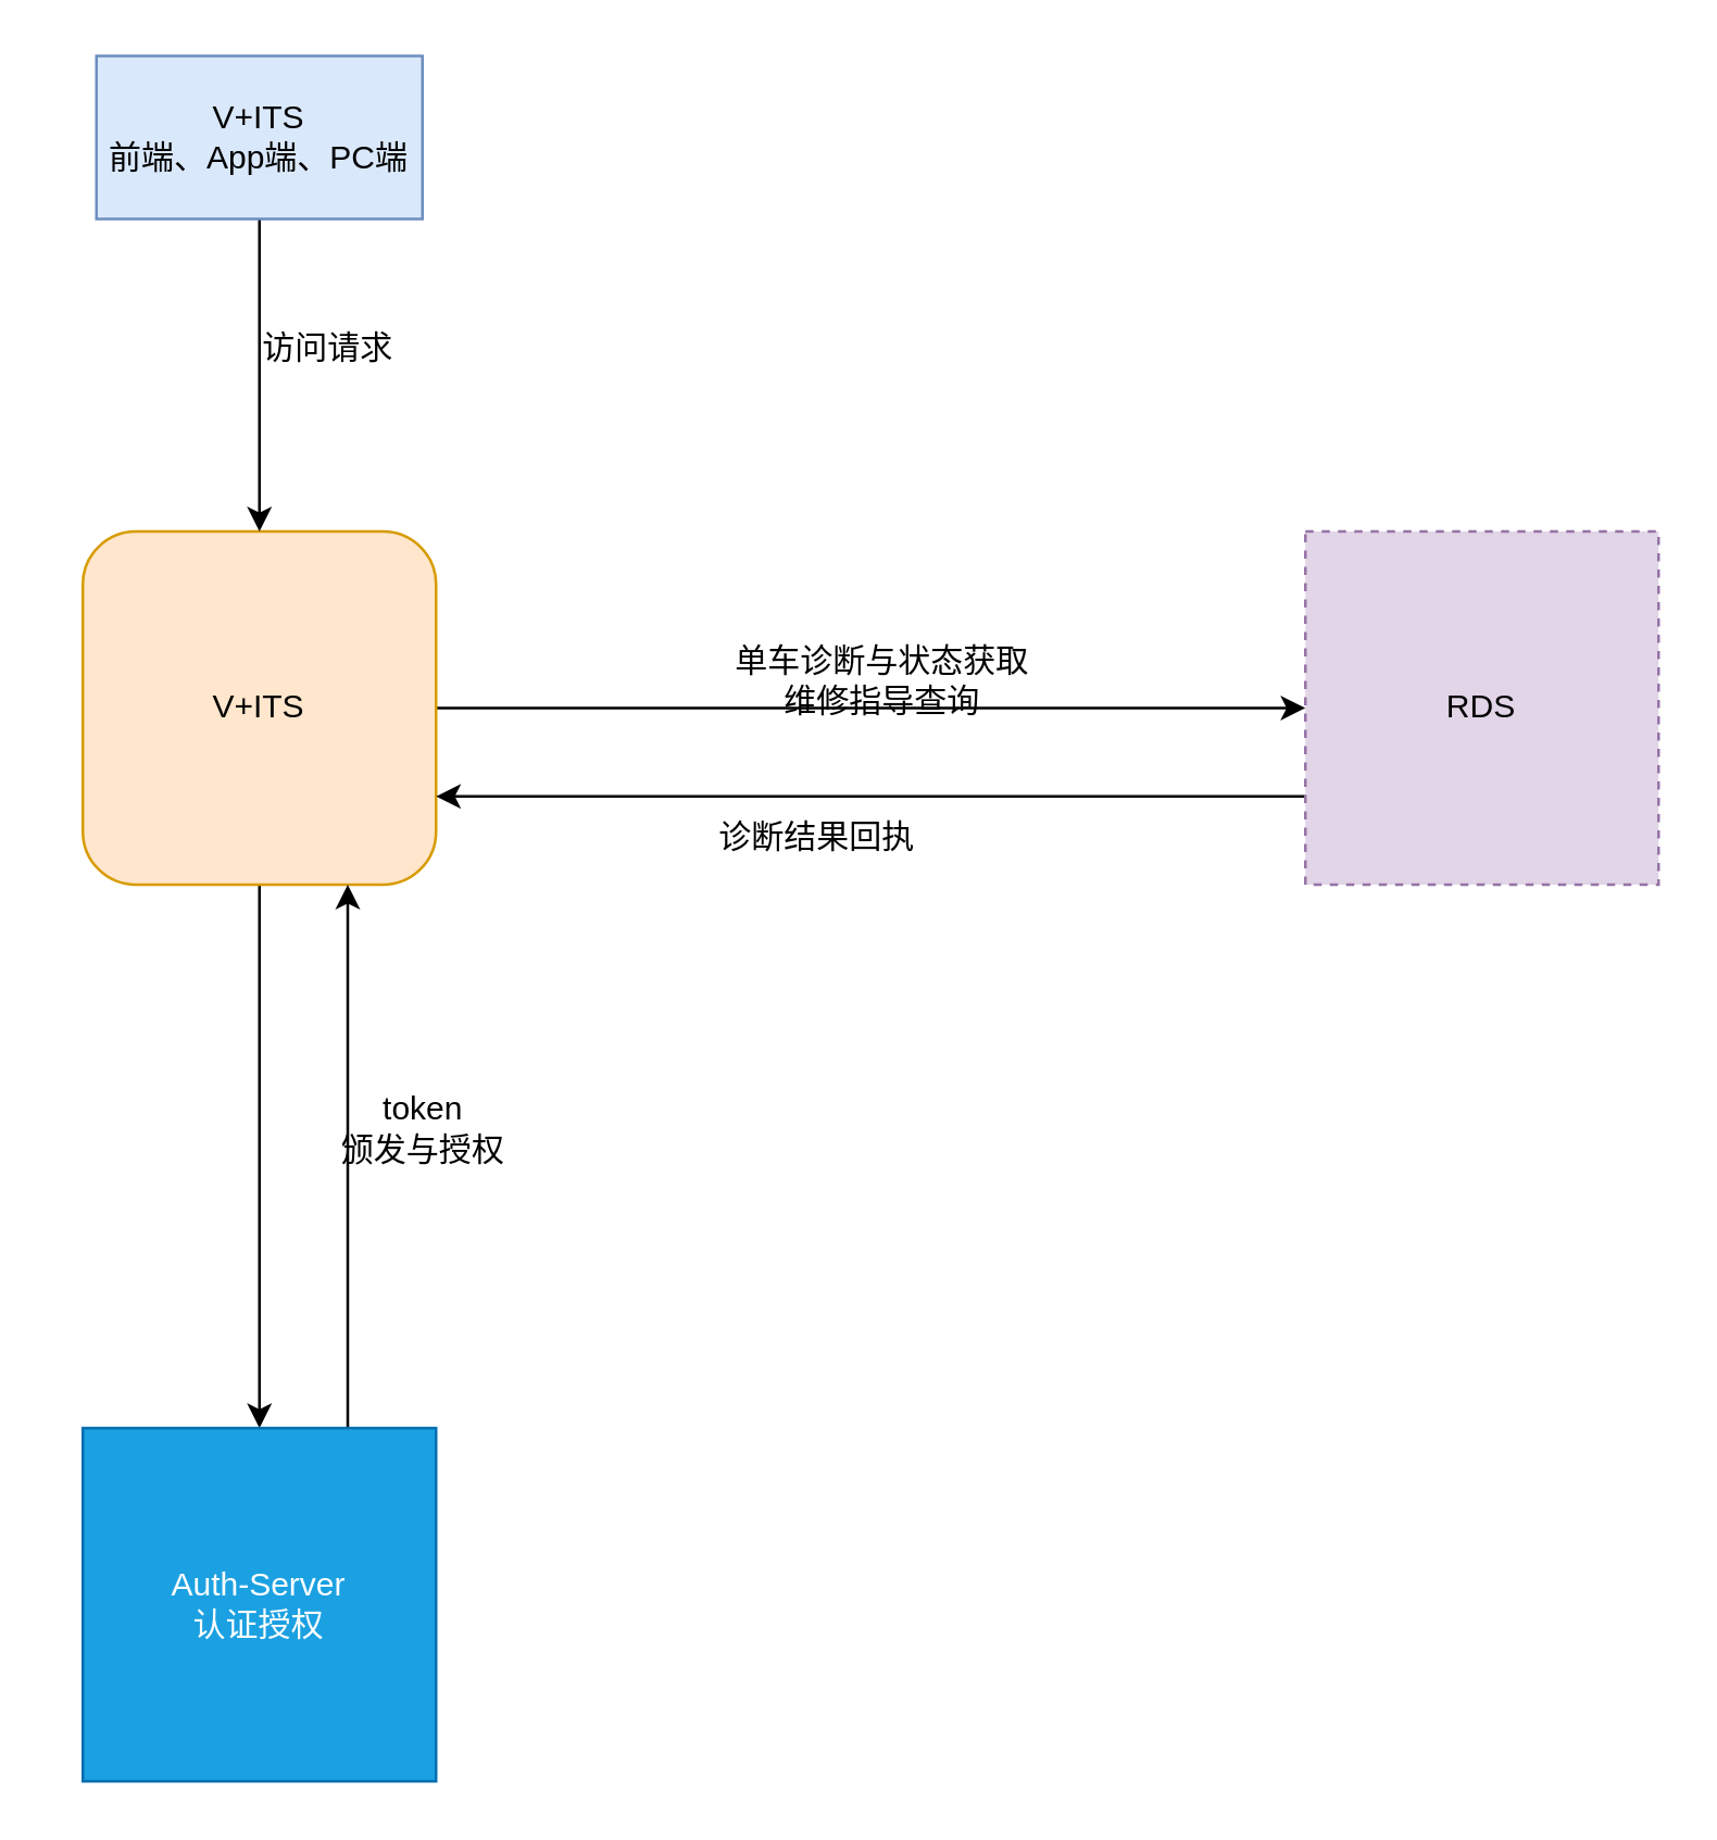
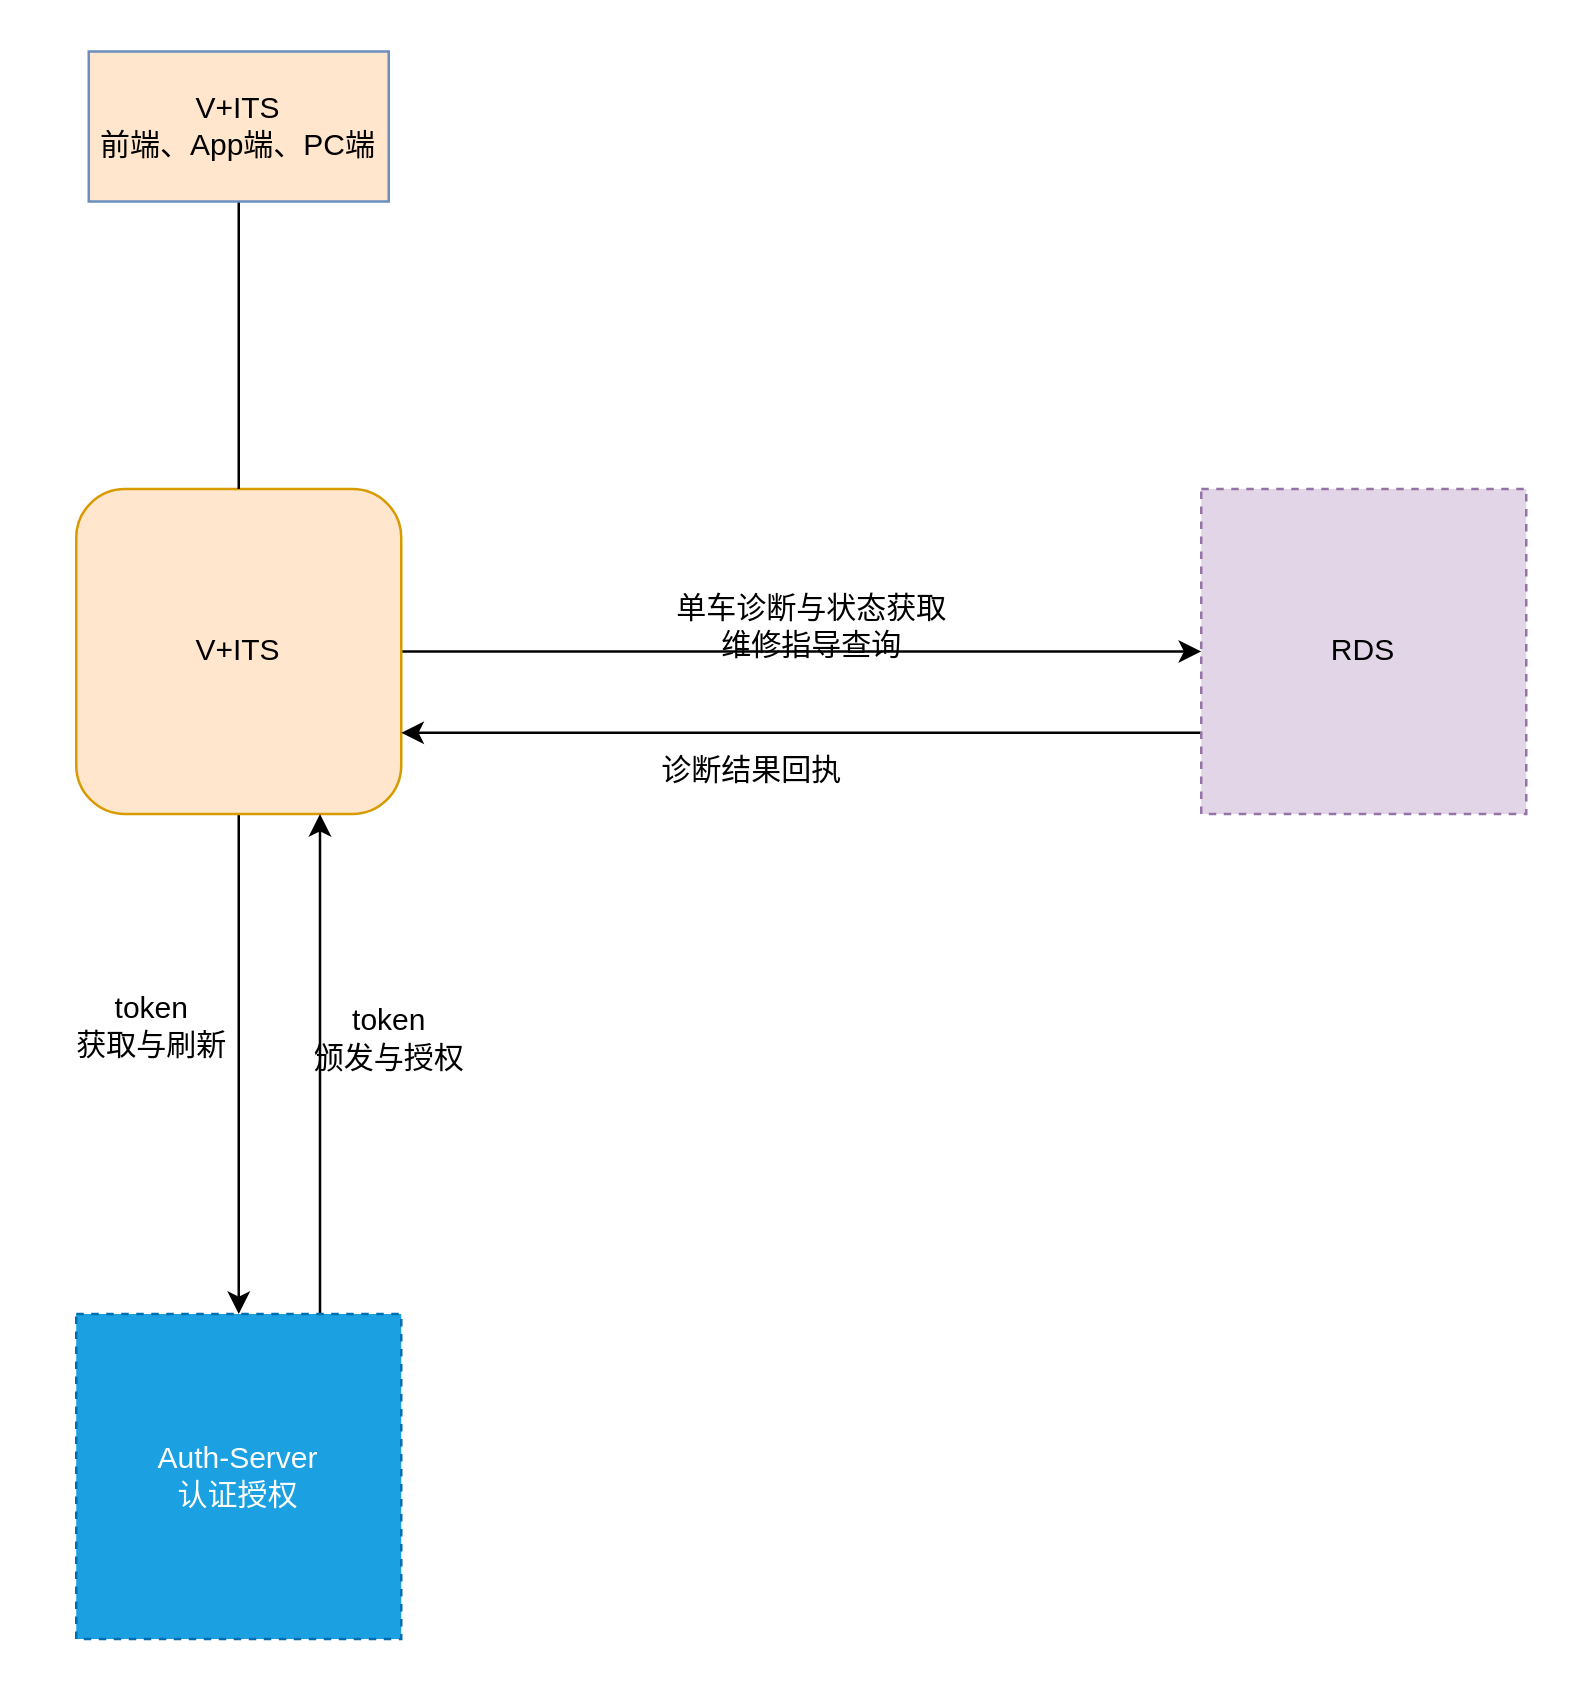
- <mxCell id="10" value="V+ITS&lt;div&gt;前端、App端、PC端&lt;/div&gt;" style="whiteSpace=wrap;html=1;fillColor=#dae8fc;strokeColor=#6c8ebf;" vertex="1" parent="1"><mxGeometry x="35" y="20" width="120" height="60" as="geometry" /></mxCell>
+ <mxCell id="10" value="V+ITS&lt;div&gt;前端、App端、PC端&lt;/div&gt;" style="whiteSpace=wrap;html=1;fillColor=#ffe6cc;strokeColor=#6c8ebf;" vertex="1" parent="1"><mxGeometry x="35" y="20" width="120" height="60" as="geometry" /></mxCell>
- <mxCell id="13" value="访问请求" style="text;html=1;align=center;verticalAlign=middle;resizable=0;points=[];autosize=1;strokeColor=none;fillColor=none;" vertex="1" parent="1"><mxGeometry x="85" y="113" width="70" height="30" as="geometry" /></mxCell>
- <mxCell id="9" style="edgeStyle=orthogonalEdgeStyle;rounded=0;orthogonalLoop=1;jettySize=auto;html=1;exitX=0.5;exitY=1;exitDx=0;exitDy=0;entryX=0.5;entryY=0;entryDx=0;entryDy=0;" edge="1" parent="1" source="10" target="4"><mxGeometry relative="1" as="geometry" /></mxCell>
+ <mxCell id="9" style="edgeStyle=orthogonalEdgeStyle;rounded=0;orthogonalLoop=1;jettySize=auto;html=1;exitX=0.5;exitY=1;exitDx=0;exitDy=0;entryX=0.5;entryY=0;entryDx=0;entryDy=0;endArrow=none;" edge="1" parent="1" source="10" target="4"><mxGeometry relative="1" as="geometry" /></mxCell>
+ <mxCell id="11" value="token&lt;div&gt;获取与刷新&lt;/div&gt;" style="text;html=1;align=center;verticalAlign=middle;resizable=0;points=[];autosize=1;strokeColor=none;fillColor=none;" vertex="1" parent="1"><mxGeometry x="20" y="390" width="80" height="40" as="geometry" /></mxCell>
- <mxCell id="8" value="Auth-Server&lt;div&gt;认证授权&lt;/div&gt;" style="whiteSpace=wrap;html=1;aspect=fixed;fillColor=#1ba1e2;fontColor=#ffffff;strokeColor=#006EAF;" vertex="1" parent="1"><mxGeometry x="30" y="525" width="130" height="130" as="geometry" /></mxCell>
+ <mxCell id="8" value="Auth-Server&lt;div&gt;认证授权&lt;/div&gt;" style="whiteSpace=wrap;html=1;aspect=fixed;fillColor=#1ba1e2;fontColor=#ffffff;strokeColor=#006EAF;dashed=1;" vertex="1" parent="1"><mxGeometry x="30" y="525" width="130" height="130" as="geometry" /></mxCell>
